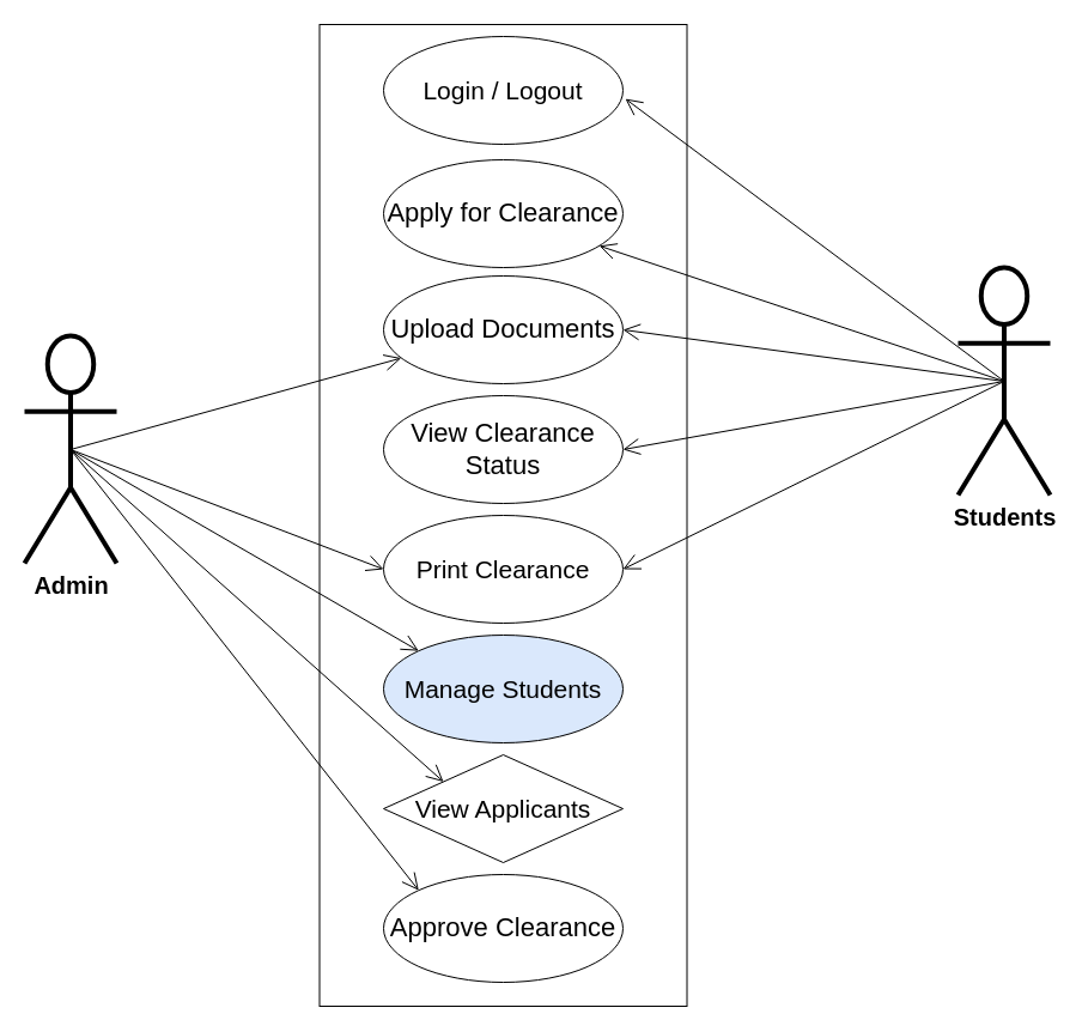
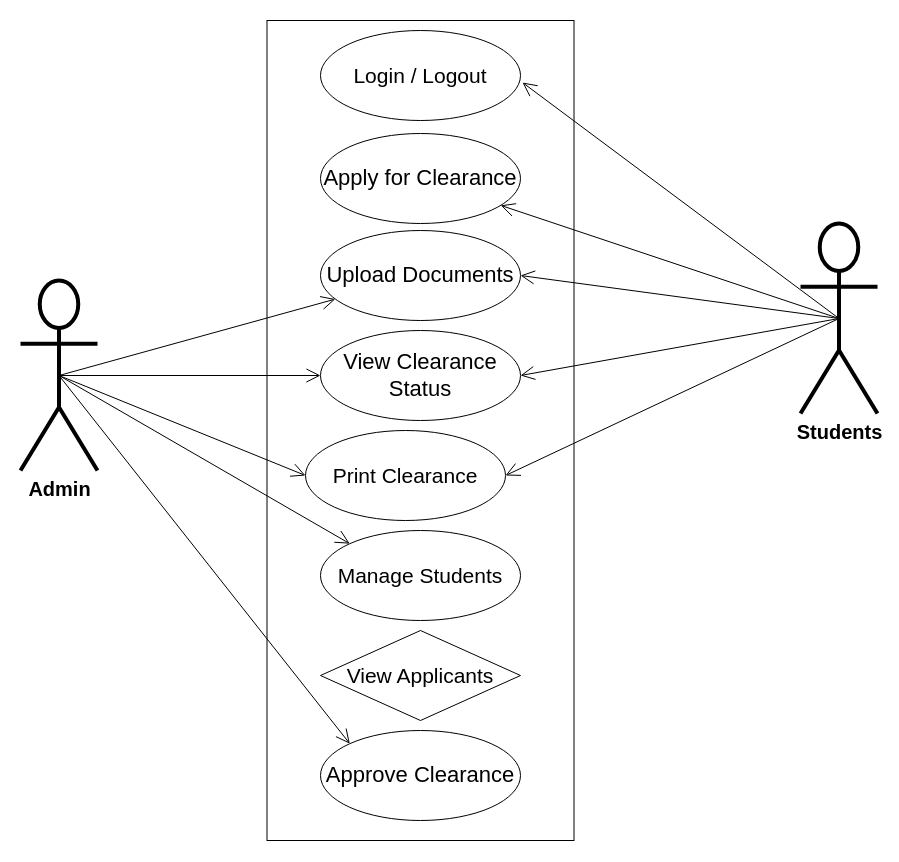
- <mxCell id="5" value="&lt;font style=&quot;font-size: 21px&quot;&gt;Print Clearance&lt;/font&gt;" style="ellipse;whiteSpace=wrap;html=1;" parent="1" vertex="1"><mxGeometry x="320" y="430" width="200" height="90" as="geometry" /></mxCell>
+ <mxCell id="5" value="&lt;font style=&quot;font-size: 21px&quot;&gt;Print Clearance&lt;/font&gt;" style="ellipse;whiteSpace=wrap;html=1;" parent="1" vertex="1"><mxGeometry x="305" y="430" width="200" height="90" as="geometry" /></mxCell>
- <mxCell id="16" value="" style="endArrow=open;endFill=1;endSize=12;html=1;exitX=0.5;exitY=0.5;exitDx=0;exitDy=0;exitPerimeter=0;entryX=0;entryY=0;entryDx=0;entryDy=0;" parent="1" source="3" target="7" edge="1"><mxGeometry width="160" relative="1" as="geometry"><mxPoint x="68.5" y="385" as="sourcePoint" /><mxPoint x="356.53" y="504.472" as="targetPoint" /></mxGeometry></mxCell>
+ <mxCell id="16" value="" style="endArrow=open;endFill=1;endSize=12;html=1;exitX=0.5;exitY=0.5;exitDx=0;exitDy=0;exitPerimeter=0;" parent="1" source="3" target="18" edge="1"><mxGeometry width="160" relative="1" as="geometry"><mxPoint x="68.5" y="385" as="sourcePoint" /><mxPoint x="356.53" y="504.472" as="targetPoint" /></mxGeometry></mxCell>
- <mxCell id="21" value="&lt;span style=&quot;font-size: 21px&quot;&gt;Manage Students&lt;/span&gt;" style="ellipse;whiteSpace=wrap;html=1;fillColor=#dae8fc;" parent="1" vertex="1"><mxGeometry x="320" y="530" width="200" height="90" as="geometry" /></mxCell>
+ <mxCell id="21" value="&lt;span style=&quot;font-size: 21px&quot;&gt;Manage Students&lt;/span&gt;" style="ellipse;whiteSpace=wrap;html=1;" parent="1" vertex="1"><mxGeometry x="320" y="530" width="200" height="90" as="geometry" /></mxCell>
